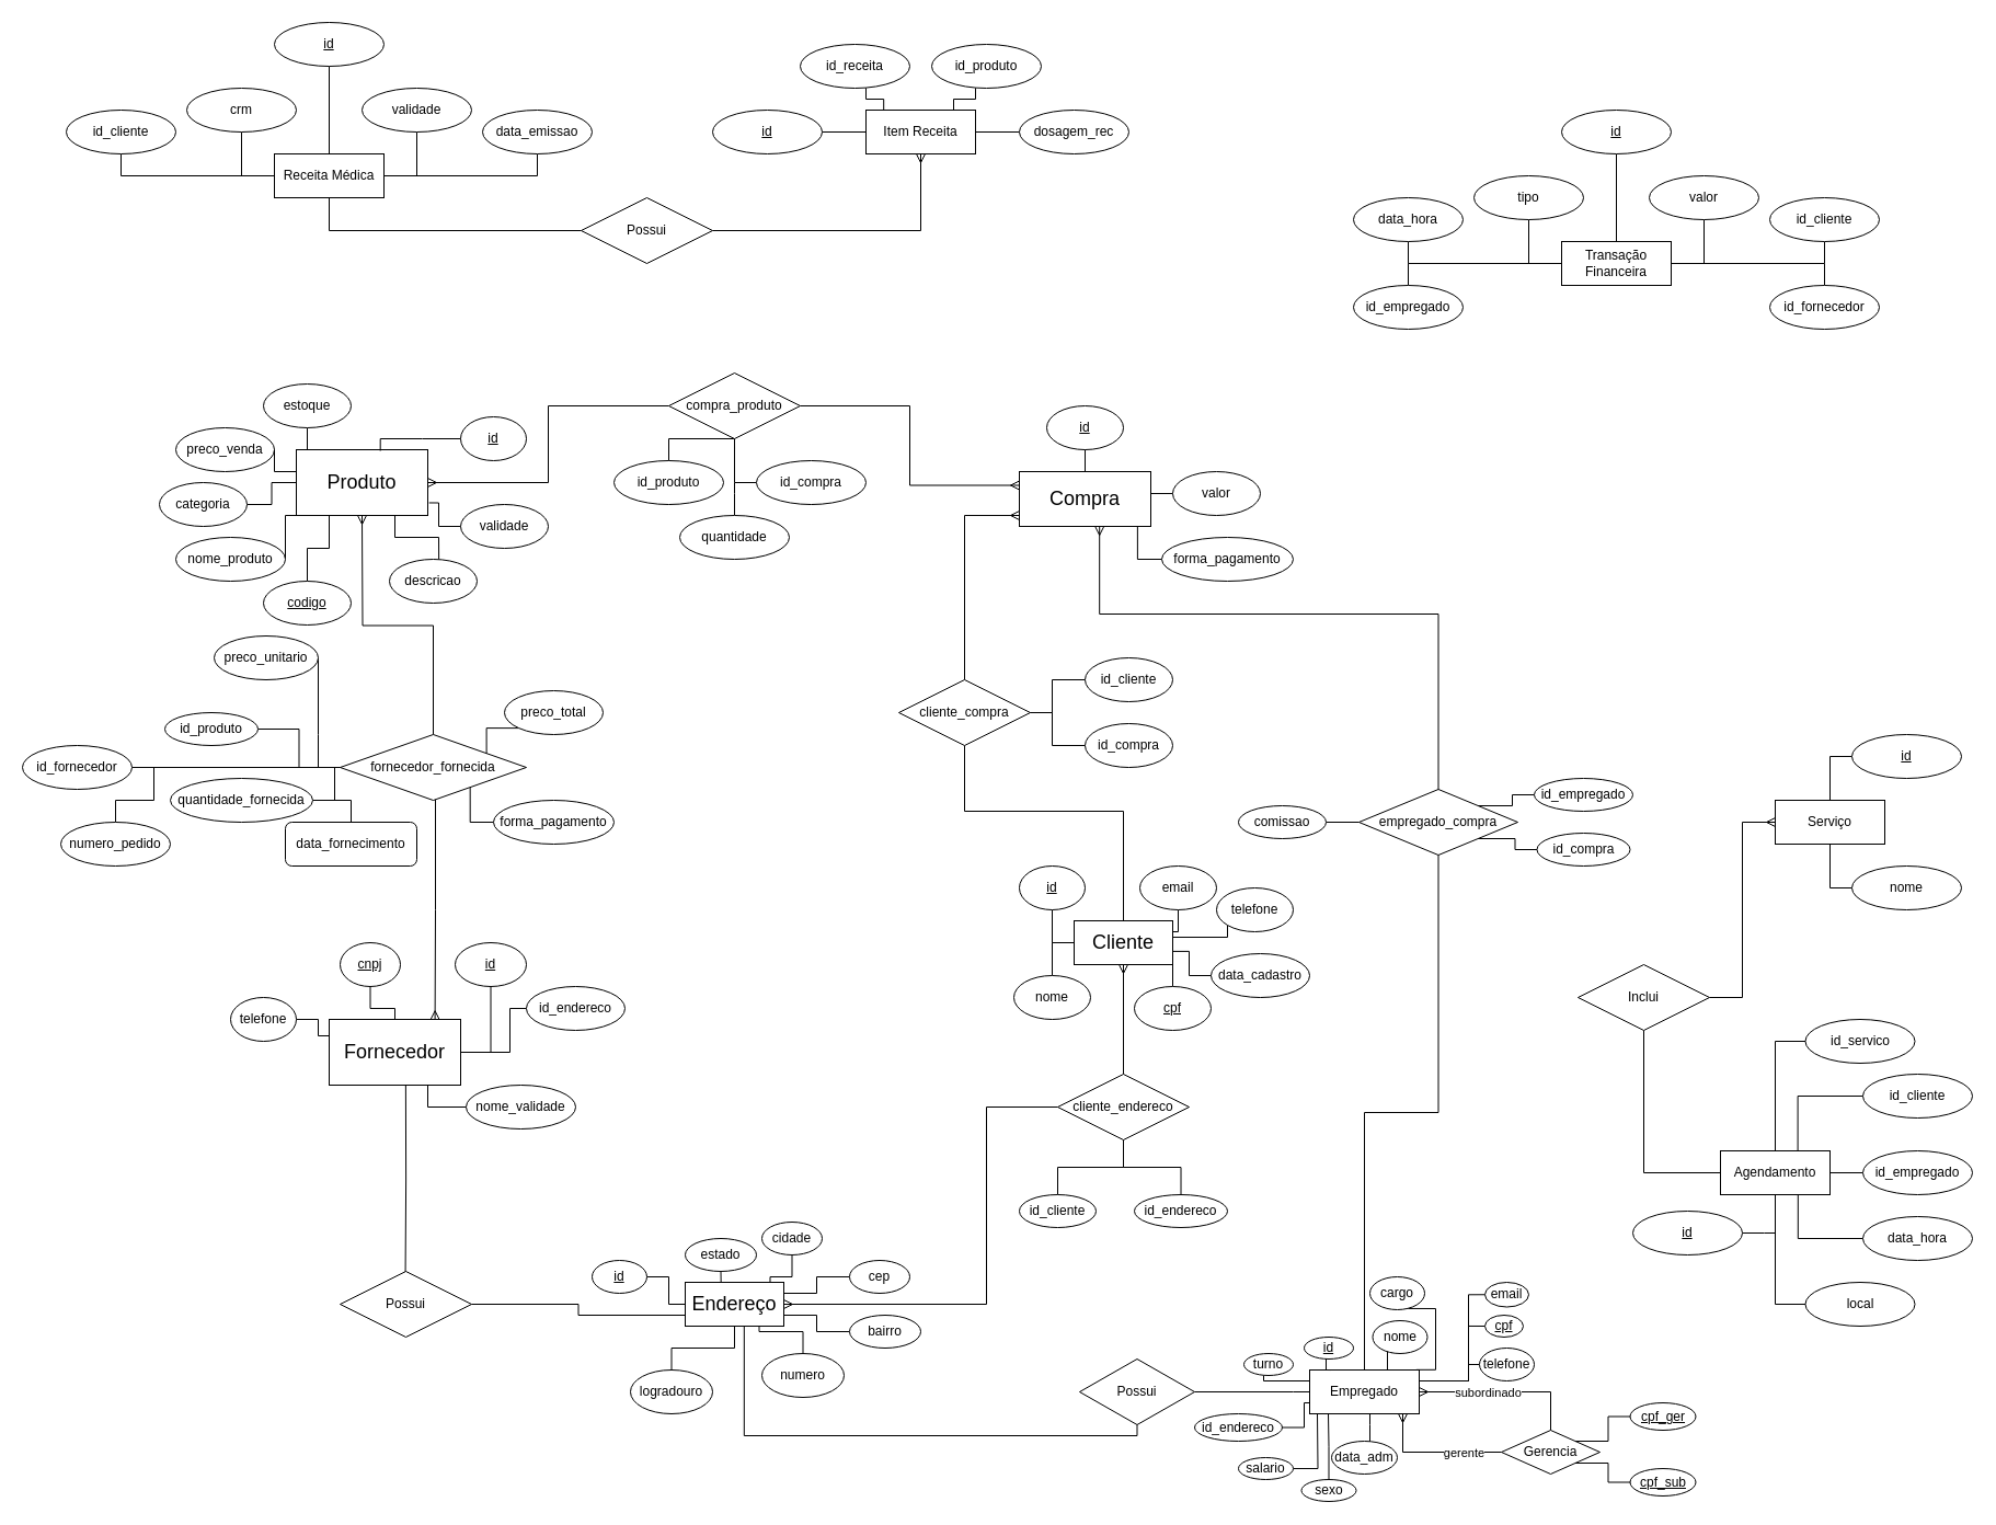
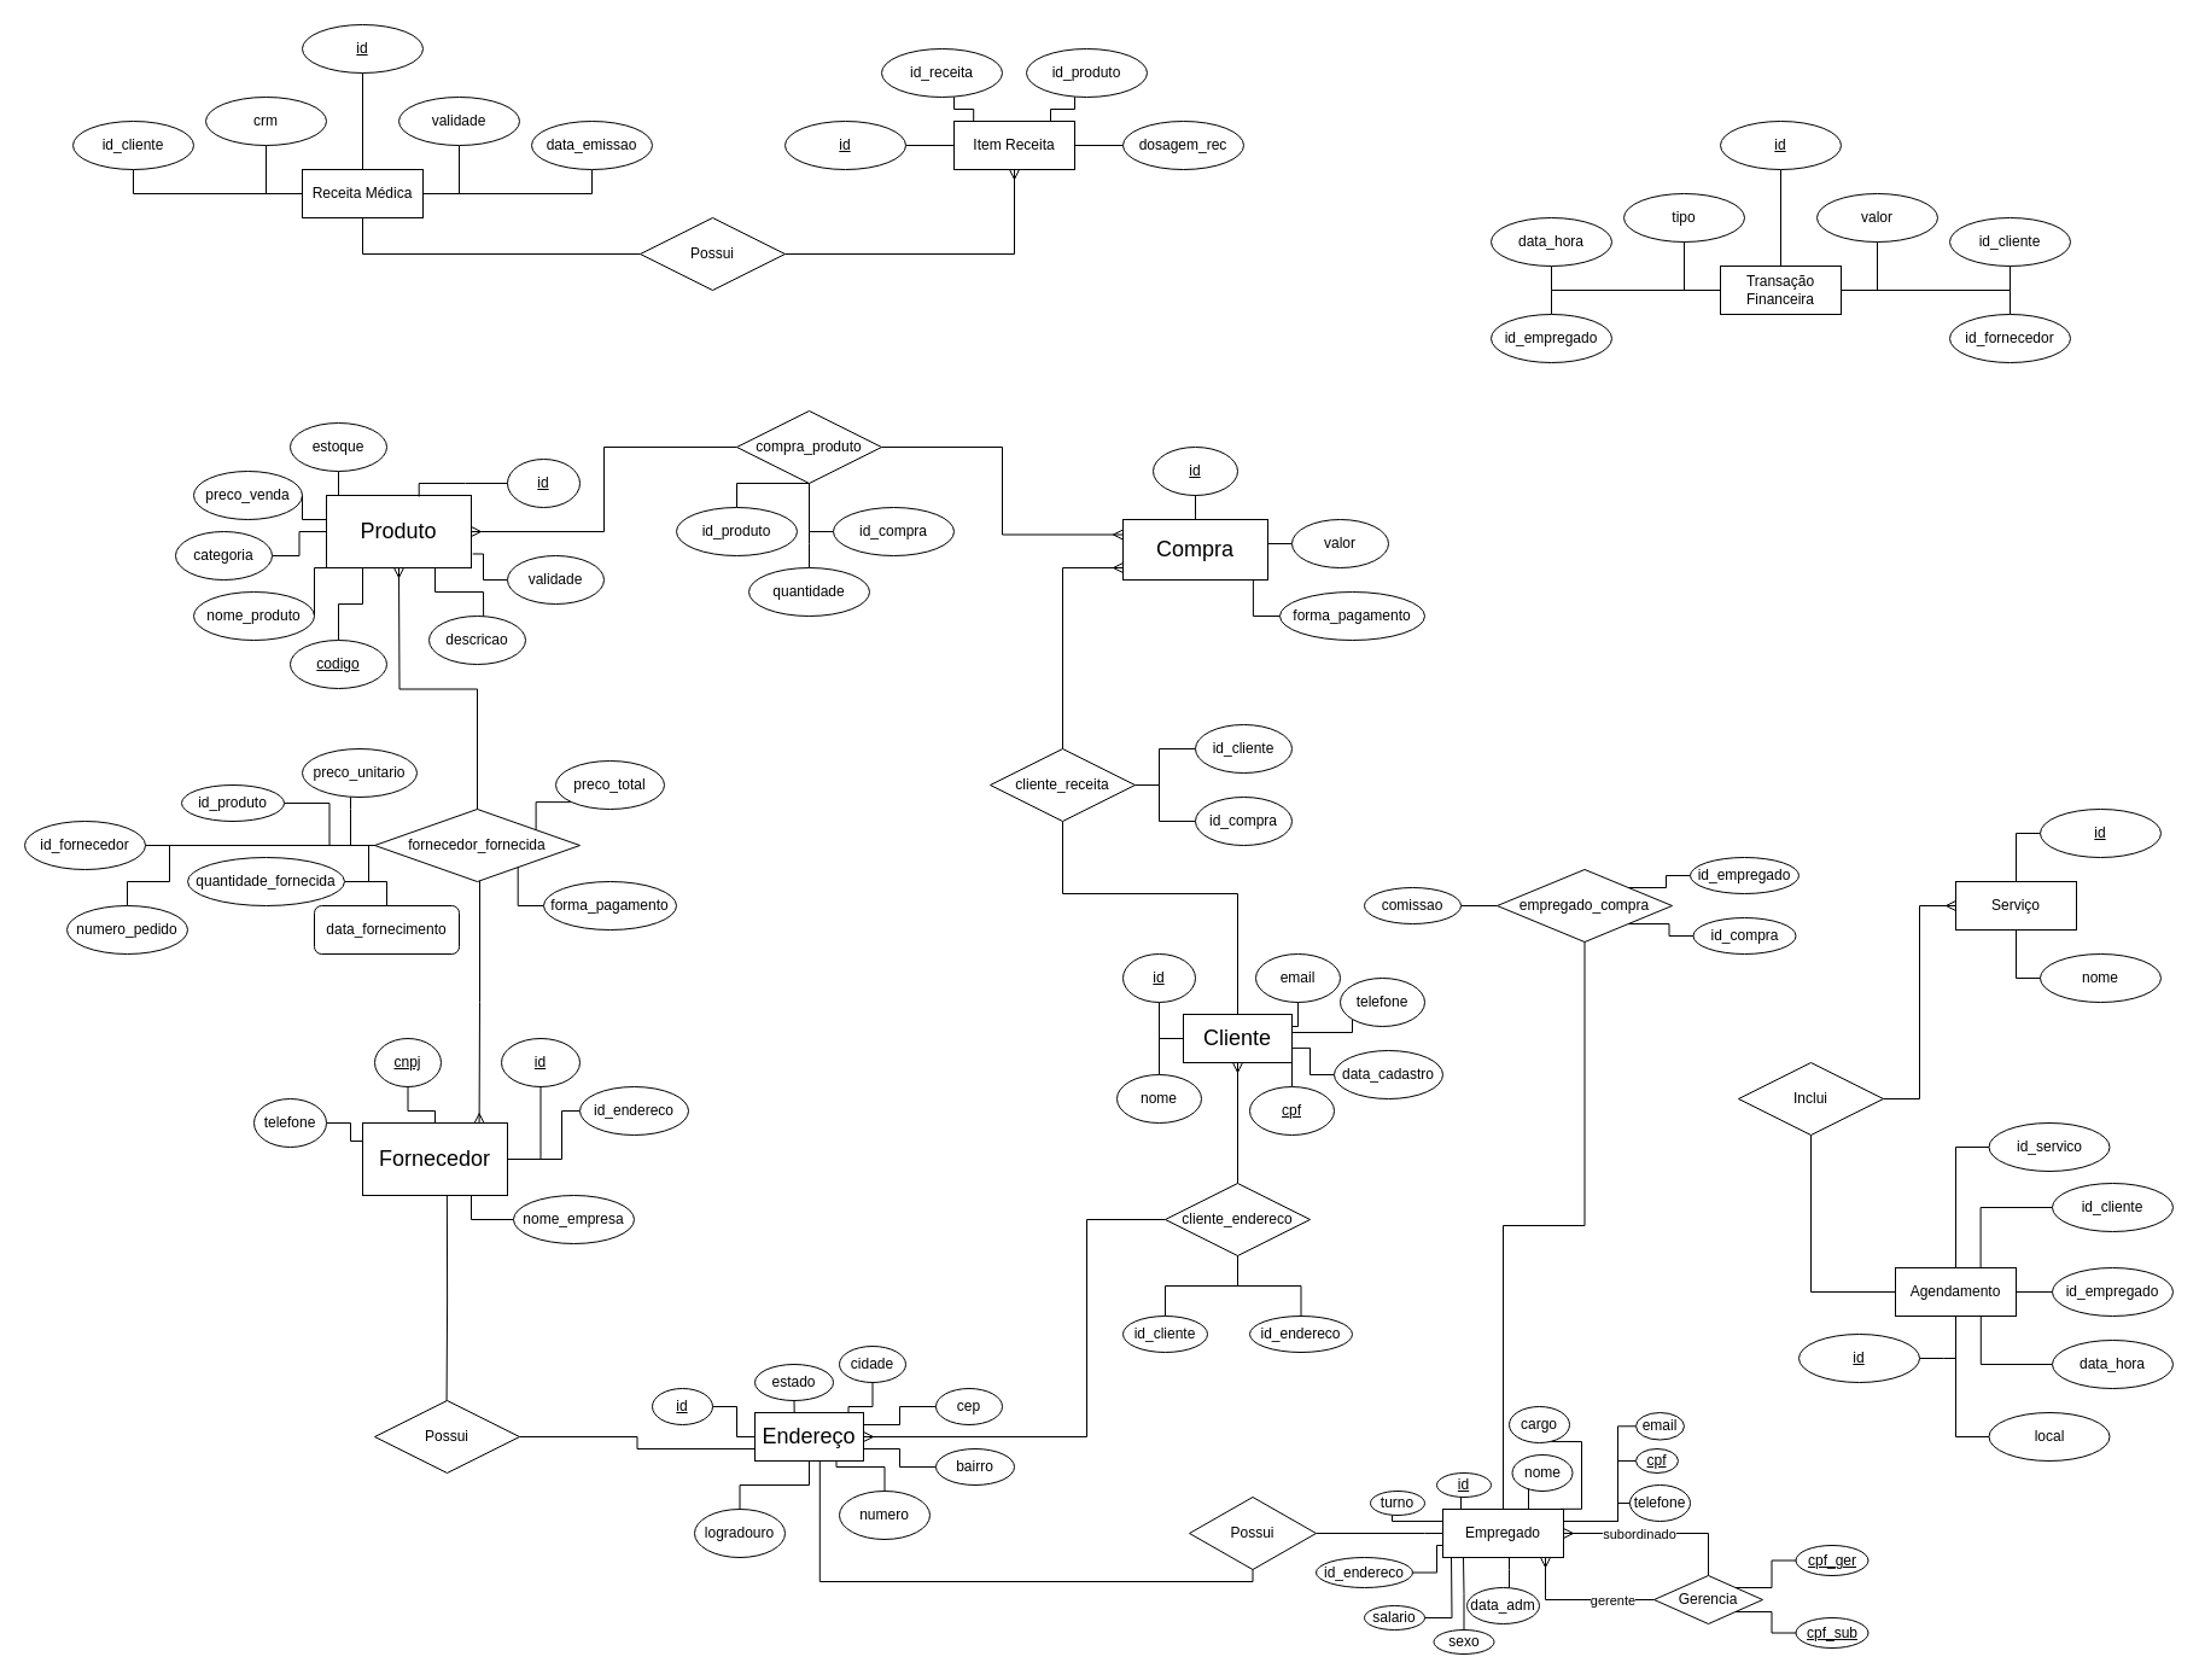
- <mxCell id="123" style="edgeStyle=orthogonalEdgeStyle;rounded=0;orthogonalLoop=1;jettySize=auto;html=1;entryX=0.61;entryY=1;entryDx=0;entryDy=0;entryPerimeter=0;endArrow=ERmany;endFill=0;" parent="1" source="124" target="31" edge="1"><mxGeometry relative="1" as="geometry"><Array as="points"><mxPoint x="1313" y="560" /><mxPoint x="1003" y="560" /></Array></mxGeometry></mxCell>
- <mxCell id="147" value="preco_unitario" style="ellipse;whiteSpace=wrap;html=1;align=center;" parent="1" vertex="1"><mxGeometry x="195" y="580" width="95" height="40" as="geometry" /></mxCell>
+ <mxCell id="147" value="preco_unitario" style="ellipse;whiteSpace=wrap;html=1;align=center;" parent="1" vertex="1"><mxGeometry x="250" y="620" width="95" height="40" as="geometry" /></mxCell>
- <mxCell id="43" value="cliente_compra" style="shape=rhombus;perimeter=rhombusPerimeter;whiteSpace=wrap;html=1;align=center;" parent="1" vertex="1"><mxGeometry x="820" y="620" width="120" height="60" as="geometry" /></mxCell>
+ <mxCell id="43" value="cliente_receita" style="shape=rhombus;perimeter=rhombusPerimeter;whiteSpace=wrap;html=1;align=center;" parent="1" vertex="1"><mxGeometry x="820" y="620" width="120" height="60" as="geometry" /></mxCell>
- <mxCell id="26" value="nome_validade" style="ellipse;whiteSpace=wrap;html=1;" parent="1" vertex="1"><mxGeometry x="425" y="990" width="100" height="40" as="geometry" /></mxCell>
+ <mxCell id="26" value="nome_empresa" style="ellipse;whiteSpace=wrap;html=1;" parent="1" vertex="1"><mxGeometry x="425" y="990" width="100" height="40" as="geometry" /></mxCell>
